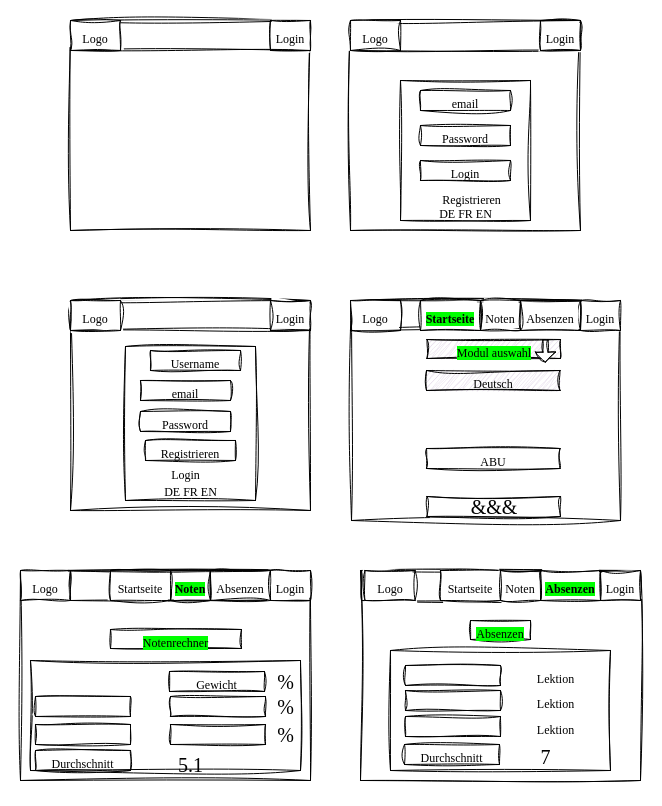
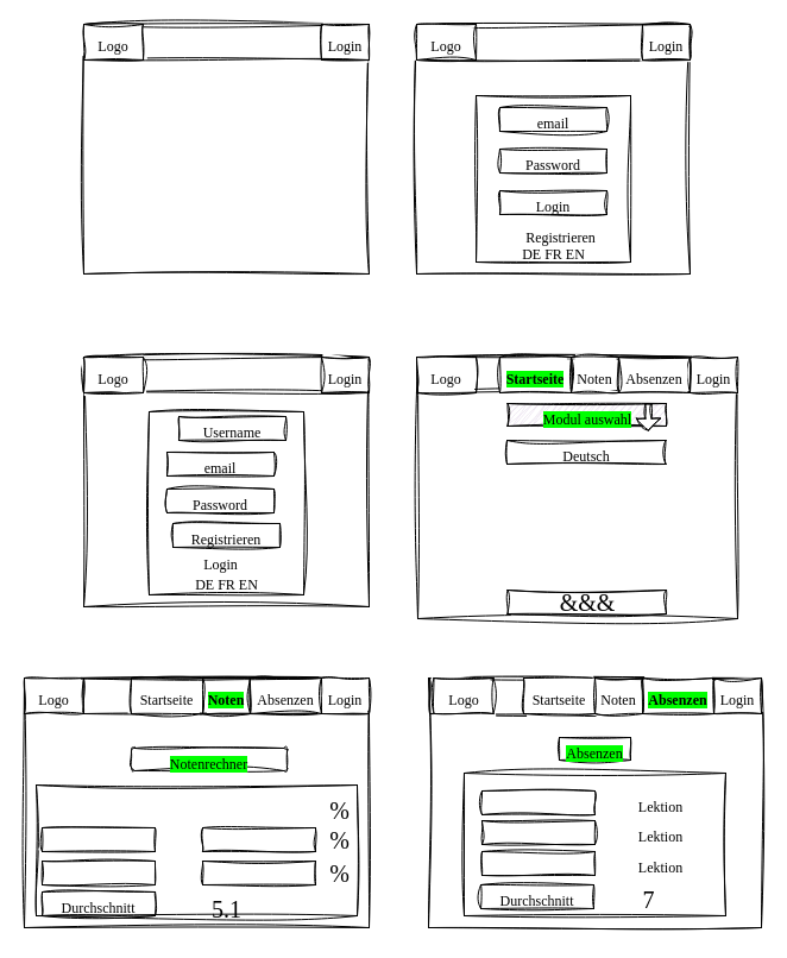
- <mxCell id="70" value="&lt;font style=&quot;font-size: 12px;&quot;&gt;Deutsch&lt;/font&gt;" style="rounded=0;whiteSpace=wrap;html=1;sketch=1;hachureGap=4;jiggle=2;curveFitting=1;fontFamily=Architects Daughter;fontSource=https%3A%2F%2Ffonts.googleapis.com%2Fcss%3Ffamily%3DArchitects%2BDaughter;fontSize=20;fillColor=#e1d5e7;" vertex="1" parent="1"><mxGeometry x="426" y="370" width="133.5" height="20" as="geometry" /></mxCell>
+ <mxCell id="70" value="&lt;font style=&quot;font-size: 12px;&quot;&gt;Deutsch&lt;/font&gt;" style="rounded=0;whiteSpace=wrap;html=1;sketch=1;hachureGap=4;jiggle=2;curveFitting=1;fontFamily=Architects Daughter;fontSource=https%3A%2F%2Ffonts.googleapis.com%2Fcss%3Ffamily%3DArchitects%2BDaughter;fontSize=20;" vertex="1" parent="1"><mxGeometry x="426" y="370" width="133.5" height="20" as="geometry" /></mxCell>
- <mxCell id="71" value="&lt;font style=&quot;font-size: 12px;&quot;&gt;ABU&lt;/font&gt;" style="rounded=0;whiteSpace=wrap;html=1;sketch=1;hachureGap=4;jiggle=2;curveFitting=1;fontFamily=Architects Daughter;fontSource=https%3A%2F%2Ffonts.googleapis.com%2Fcss%3Ffamily%3DArchitects%2BDaughter;fontSize=20;" vertex="1" parent="1"><mxGeometry x="426" y="448" width="133.5" height="20" as="geometry" /></mxCell>
- <mxCell id="35" value="&lt;font style=&quot;font-size: 12px; background-color: rgb(0, 255, 0);&quot;&gt;Notenrechner&lt;/font&gt;" style="rounded=0;whiteSpace=wrap;html=1;sketch=1;hachureGap=4;jiggle=2;curveFitting=1;fontFamily=Architects Daughter;fontSource=https%3A%2F%2Ffonts.googleapis.com%2Fcss%3Ffamily%3DArchitects%2BDaughter;fontSize=20;" parent="1" vertex="1"><mxGeometry x="110" y="629" width="131" height="19" as="geometry" /></mxCell>
+ <mxCell id="35" value="&lt;font style=&quot;font-size: 12px; background-color: rgb(0, 255, 0);&quot;&gt;Notenrechner&lt;/font&gt;" style="whiteSpace=wrap;html=1;sketch=1;hachureGap=4;jiggle=2;curveFitting=1;fontFamily=Architects Daughter;fontSource=https%3A%2F%2Ffonts.googleapis.com%2Fcss%3Ffamily%3DArchitects%2BDaughter;fontSize=20;rounded=1;" parent="1" vertex="1"><mxGeometry x="110" y="629" width="131" height="19" as="geometry" /></mxCell>
- <mxCell id="52" value="&lt;font style=&quot;font-size: 12px;&quot;&gt;Gewicht&lt;/font&gt;" style="rounded=0;whiteSpace=wrap;html=1;sketch=1;hachureGap=4;jiggle=2;curveFitting=1;fontFamily=Architects Daughter;fontSource=https%3A%2F%2Ffonts.googleapis.com%2Fcss%3Ffamily%3DArchitects%2BDaughter;fontSize=20;" vertex="1" parent="1"><mxGeometry x="169" y="671" width="95" height="20" as="geometry" /></mxCell>
